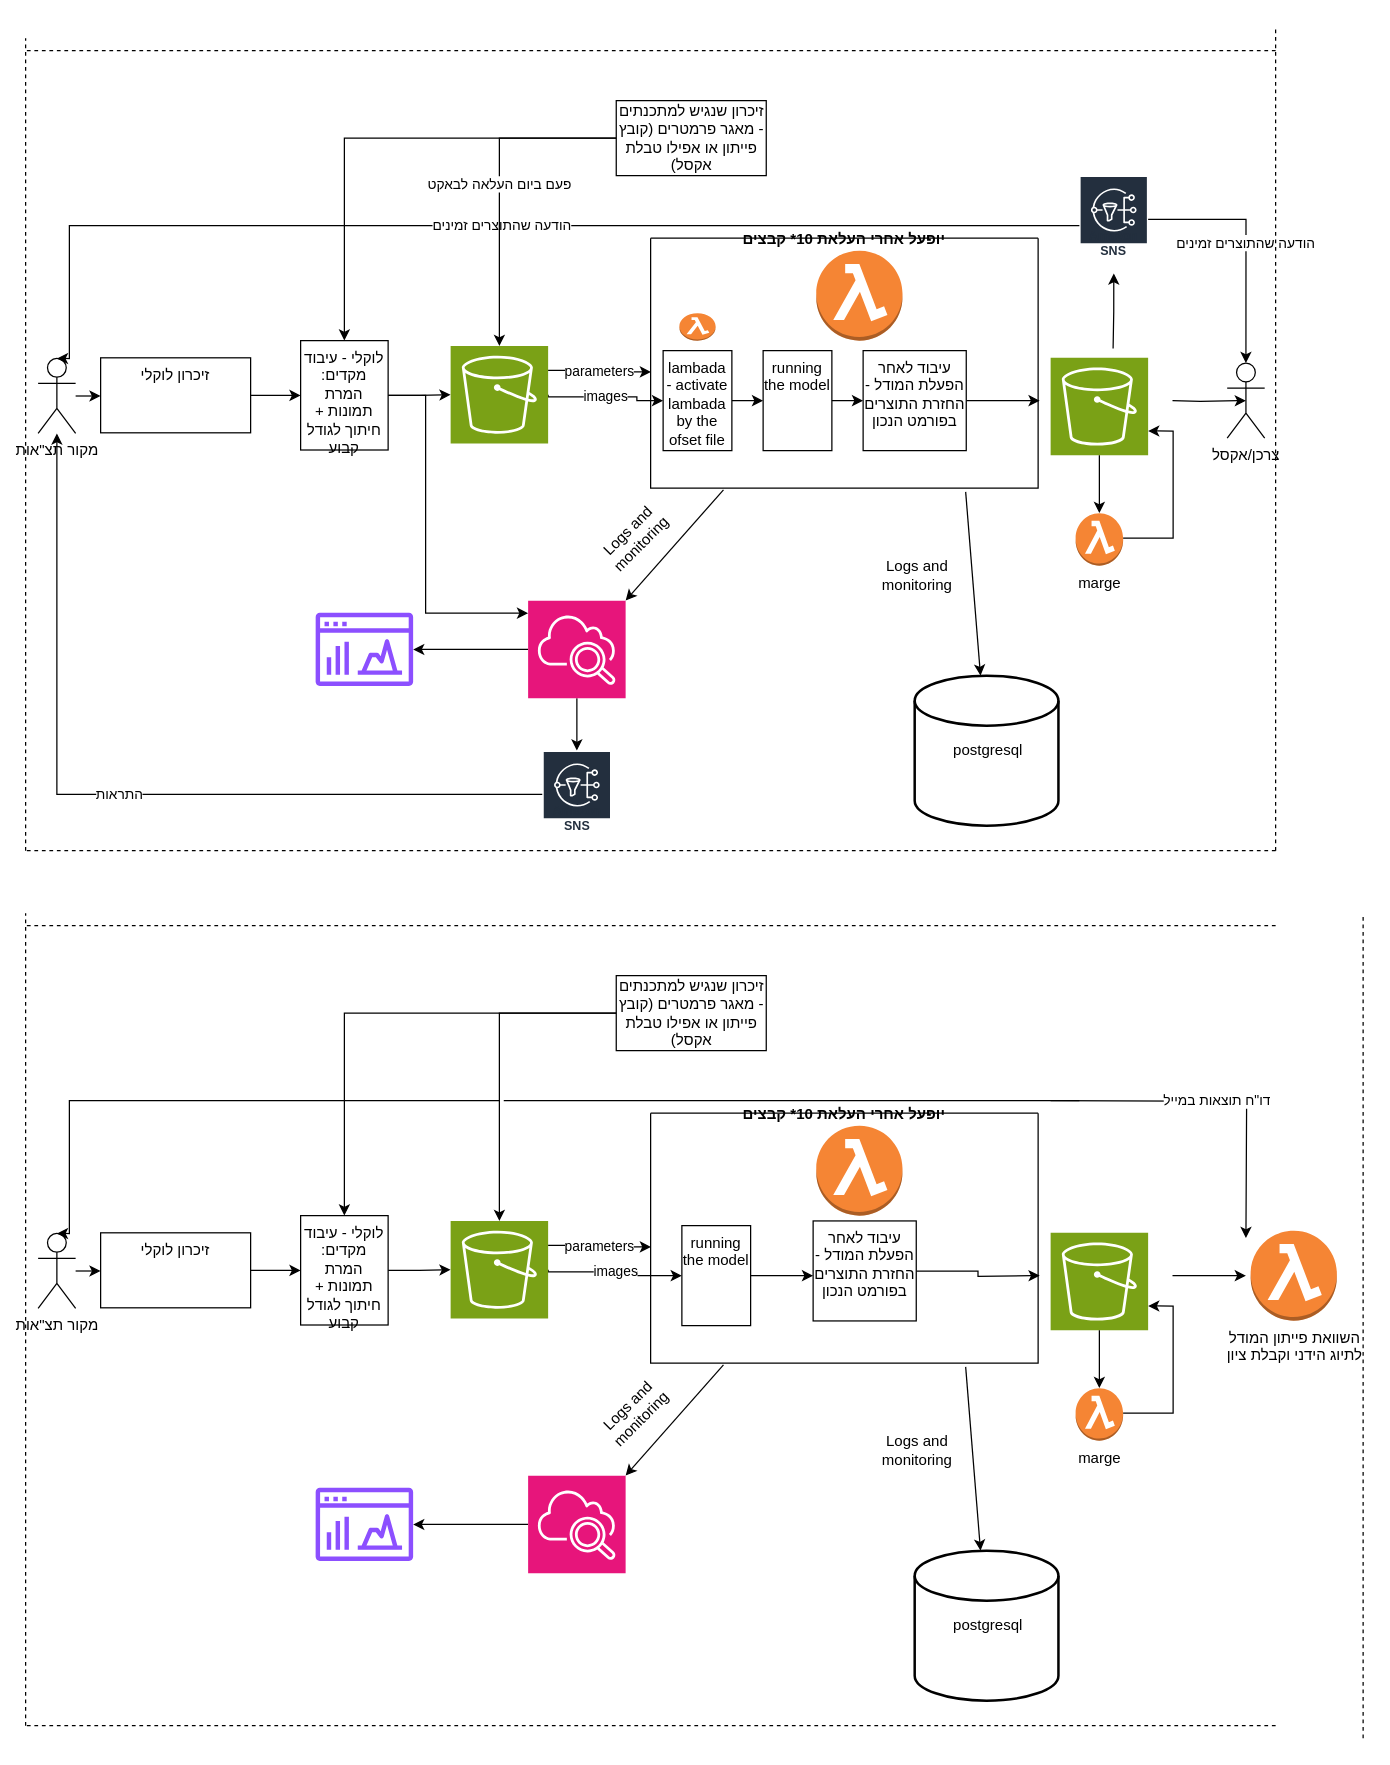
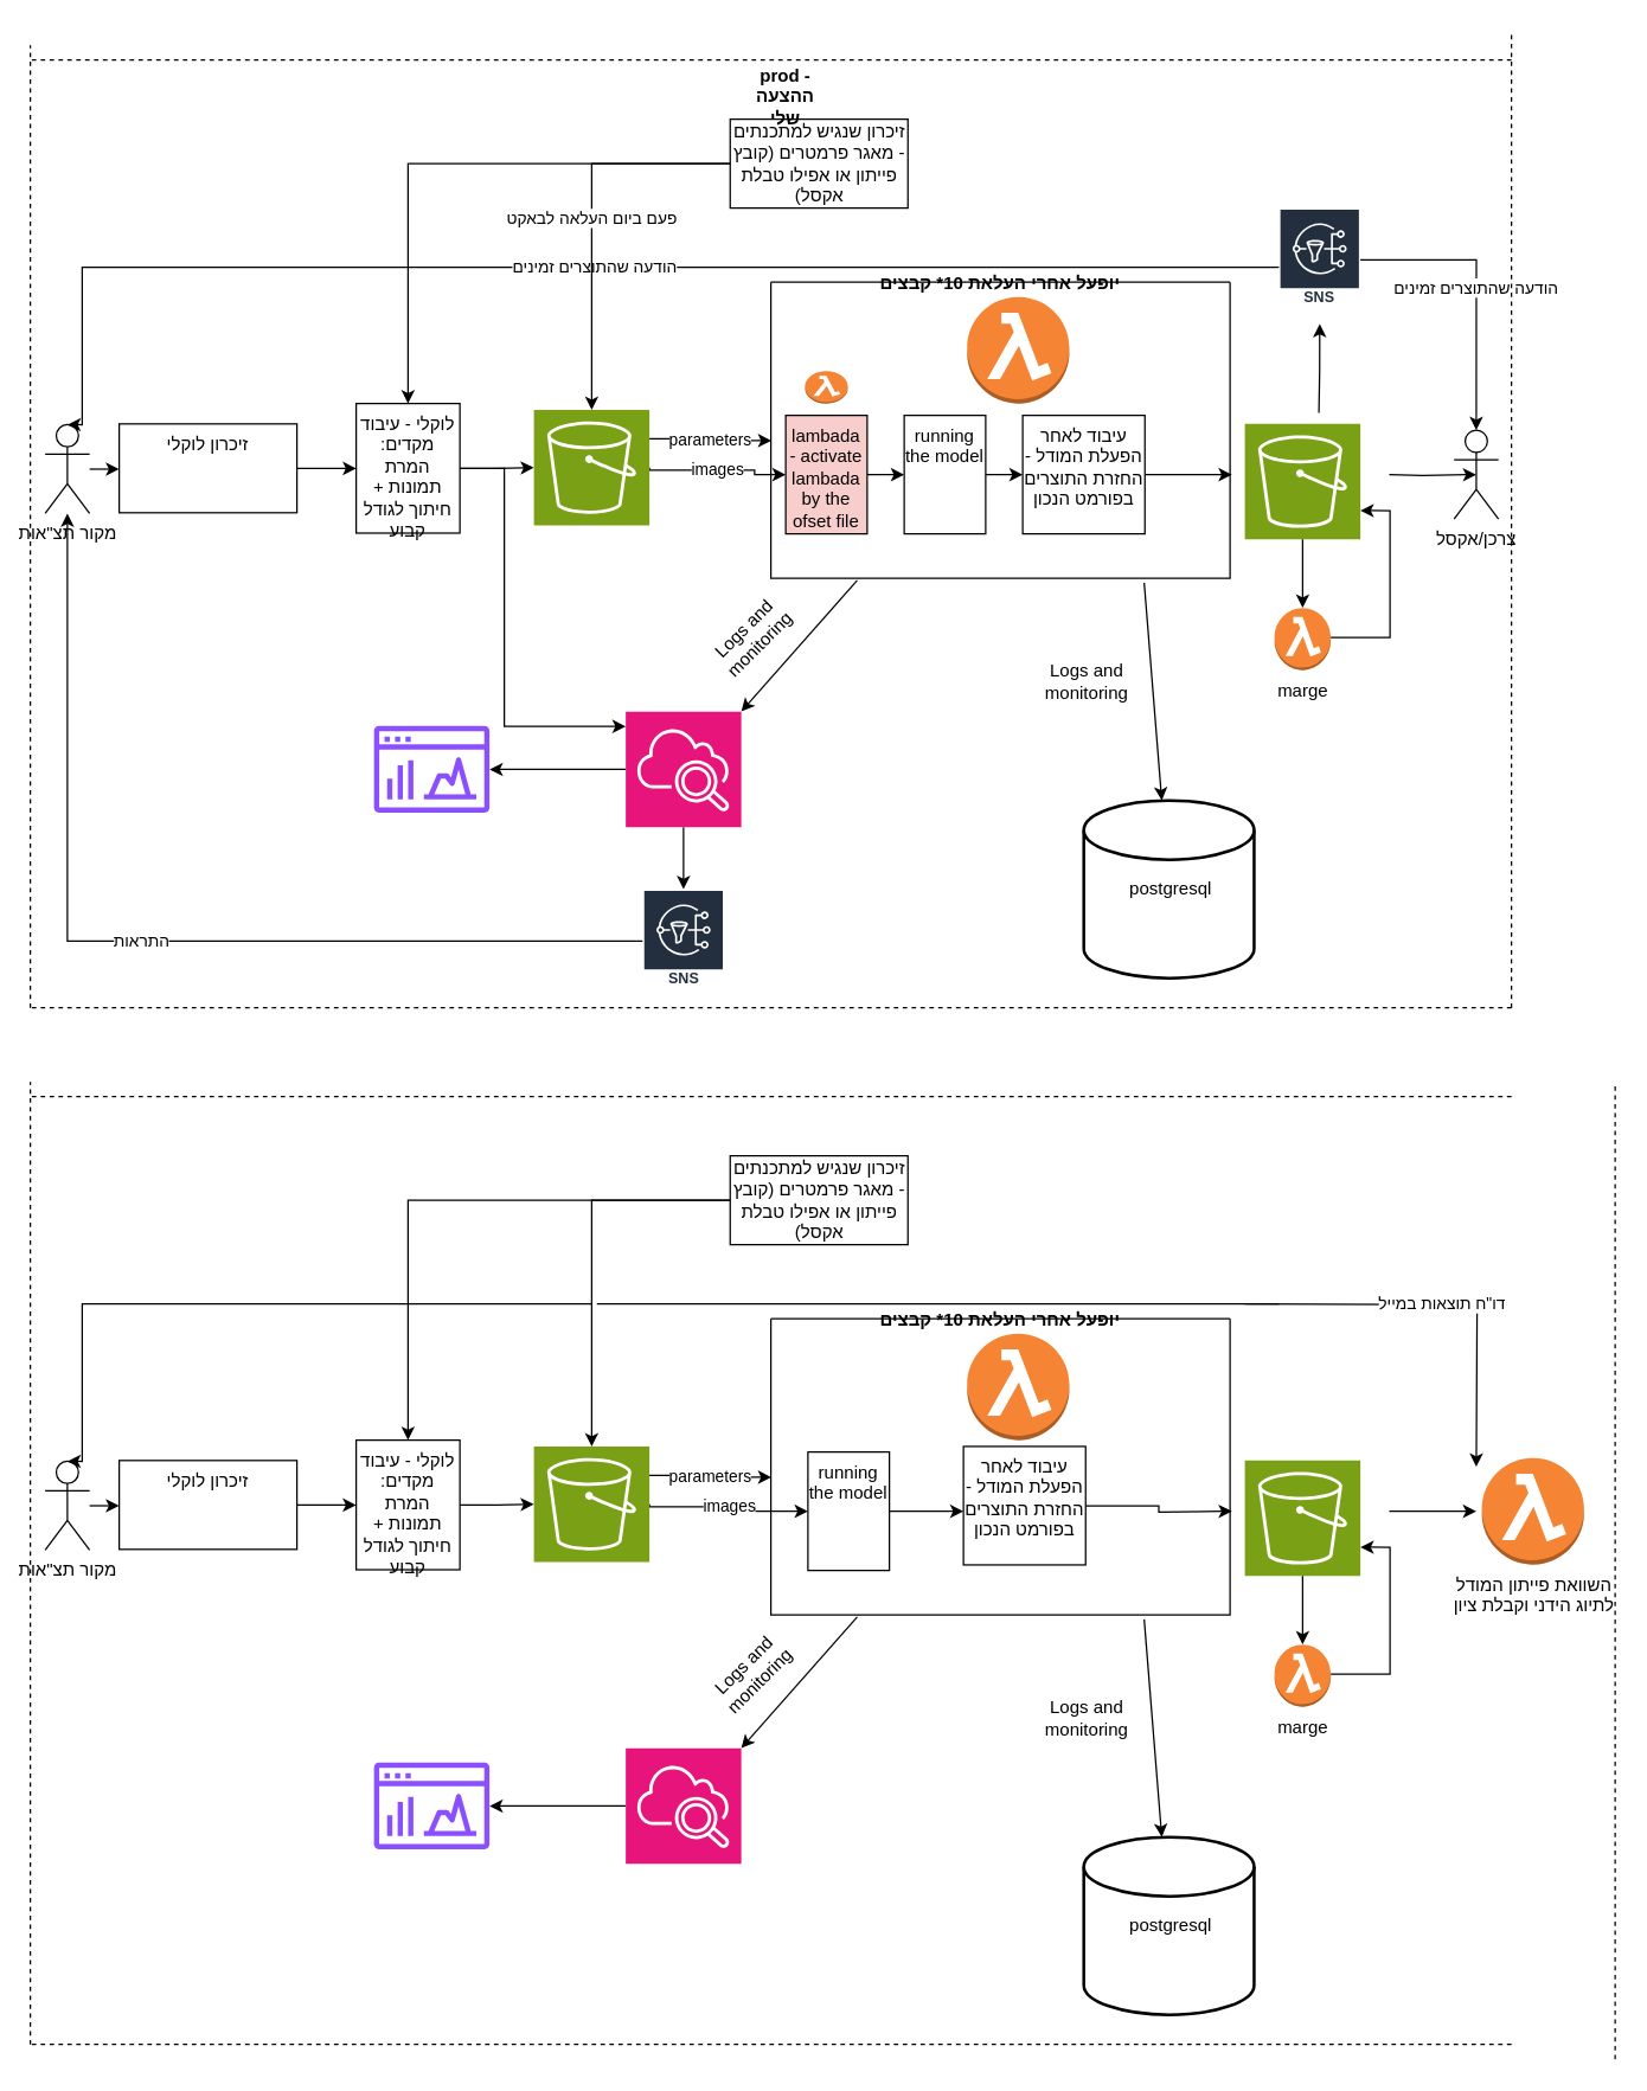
+ <mxCell id="32" value="&lt;b&gt;prod - ההצעה שלי&lt;/b&gt;" style="text;html=1;align=center;verticalAlign=middle;whiteSpace=wrap;rounded=0;" parent="1" vertex="1"><mxGeometry x="500" y="50" width="60" height="30" as="geometry" /></mxCell>
- <mxCell id="40" value="lambada - activate lambada by the ofset file" style="whiteSpace=wrap;html=1;verticalAlign=top;" parent="34" vertex="1"><mxGeometry x="10" y="90" width="55" height="80" as="geometry" /></mxCell>
+ <mxCell id="40" value="lambada - activate lambada by the ofset file" style="whiteSpace=wrap;html=1;verticalAlign=top;fillColor=#f8cecc;" parent="34" vertex="1"><mxGeometry x="10" y="90" width="55" height="80" as="geometry" /></mxCell>
